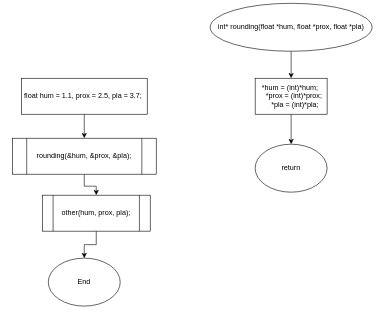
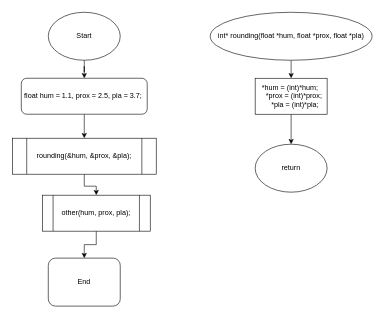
- <mxCell id="12" value="int* rounding(float *hum, float *prox, float *pla)" style="ellipse;whiteSpace=wrap;html=1;" vertex="1" parent="1"><mxGeometry x="350" y="5" width="270" height="80" as="geometry" /></mxCell>
+ <mxCell id="12" value="int* rounding(float *hum, float *prox, float *pla)" style="ellipse;whiteSpace=wrap;html=1;" vertex="1" parent="1"><mxGeometry x="350" y="20" width="270" height="80" as="geometry" /></mxCell>
+ <mxCell id="3" value="Start" style="ellipse;whiteSpace=wrap;html=1;" vertex="1" parent="1"><mxGeometry x="80" y="20" width="120" height="80" as="geometry" /></mxCell>
+ <mxCell id="2" style="edgeStyle=orthogonalEdgeStyle;rounded=0;orthogonalLoop=1;jettySize=auto;html=1;exitX=0.5;exitY=1;exitDx=0;exitDy=0;" edge="1" parent="1" source="3" target="5"><mxGeometry relative="1" as="geometry" /></mxCell>
- <mxCell id="5" value="float hum = 1.1, prox = 2.5, pla = 3.7;&amp;nbsp;" style="rounded=0;whiteSpace=wrap;html=1;" vertex="1" parent="1"><mxGeometry x="35" y="130" width="210" height="60" as="geometry" /></mxCell>
+ <mxCell id="5" value="float hum = 1.1, prox = 2.5, pla = 3.7;&amp;nbsp;" style="whiteSpace=wrap;html=1;rounded=1;" vertex="1" parent="1"><mxGeometry x="35" y="130" width="210" height="60" as="geometry" /></mxCell>
- <mxCell id="10" value="End" style="ellipse;whiteSpace=wrap;html=1;" vertex="1" parent="1"><mxGeometry x="80" y="430" width="120" height="80" as="geometry" /></mxCell>
+ <mxCell id="10" value="End" style="whiteSpace=wrap;html=1;rounded=1;" vertex="1" parent="1"><mxGeometry x="80" y="430" width="120" height="80" as="geometry" /></mxCell>
